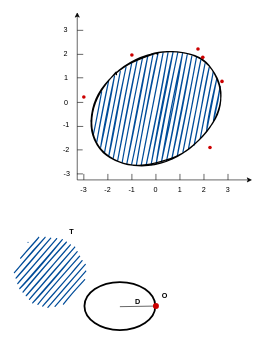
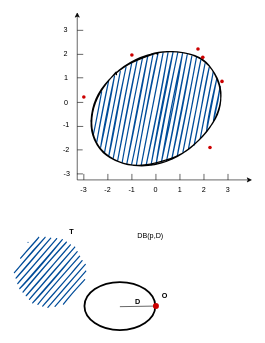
+ <mxCell id="47" value="DB(p,D)" style="text;html=1;strokeColor=none;fillColor=none;align=center;verticalAlign=middle;whiteSpace=wrap;rounded=0;" vertex="1" parent="1"><mxGeometry x="220" y="377" width="60" height="30" as="geometry" /></mxCell>
